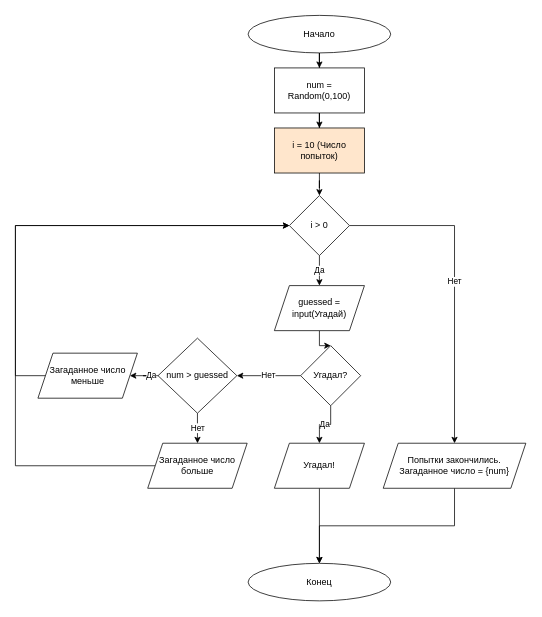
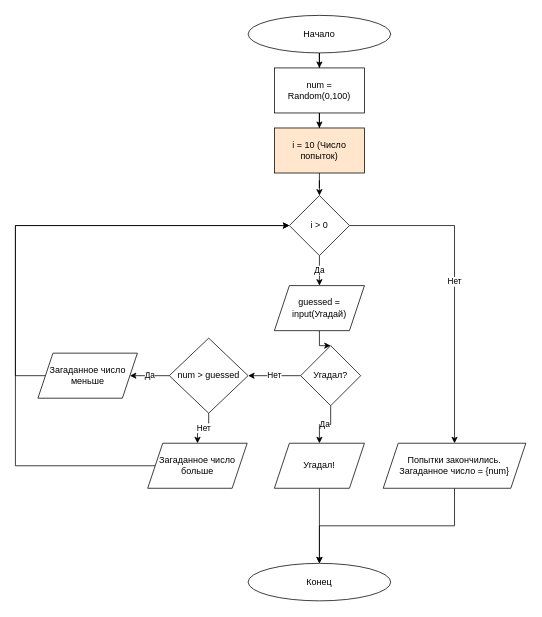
- <mxCell id="23" value="&lt;span&gt;num &amp;gt; guessed&lt;/span&gt;" style="rhombus;whiteSpace=wrap;html=1;rounded=0;" parent="1" vertex="1"><mxGeometry x="210" y="450" width="105" height="100" as="geometry" /></mxCell>
+ <mxCell id="23" value="&lt;span&gt;num &amp;gt; guessed&lt;/span&gt;" style="rhombus;whiteSpace=wrap;html=1;rounded=0;" parent="1" vertex="1"><mxGeometry x="225" y="450" width="105" height="100" as="geometry" /></mxCell>
